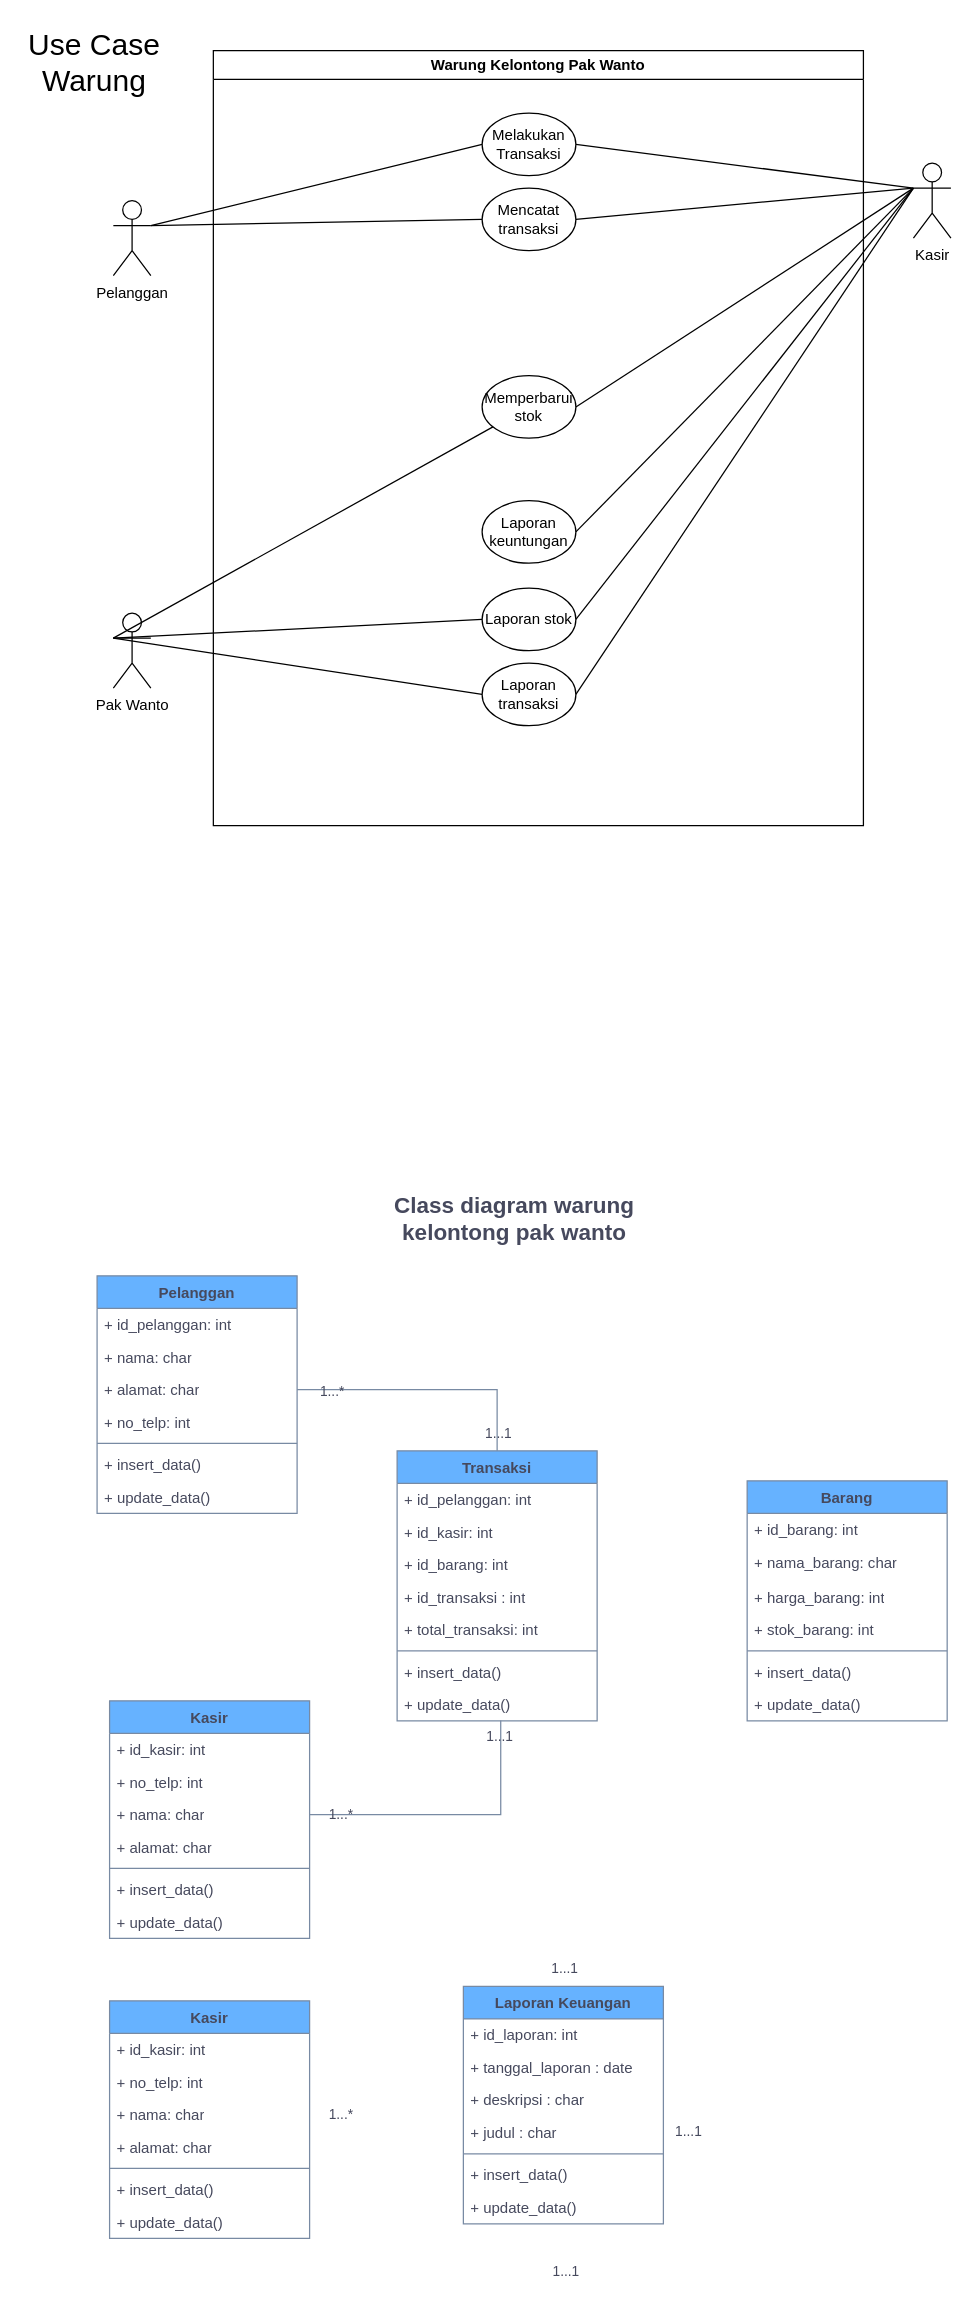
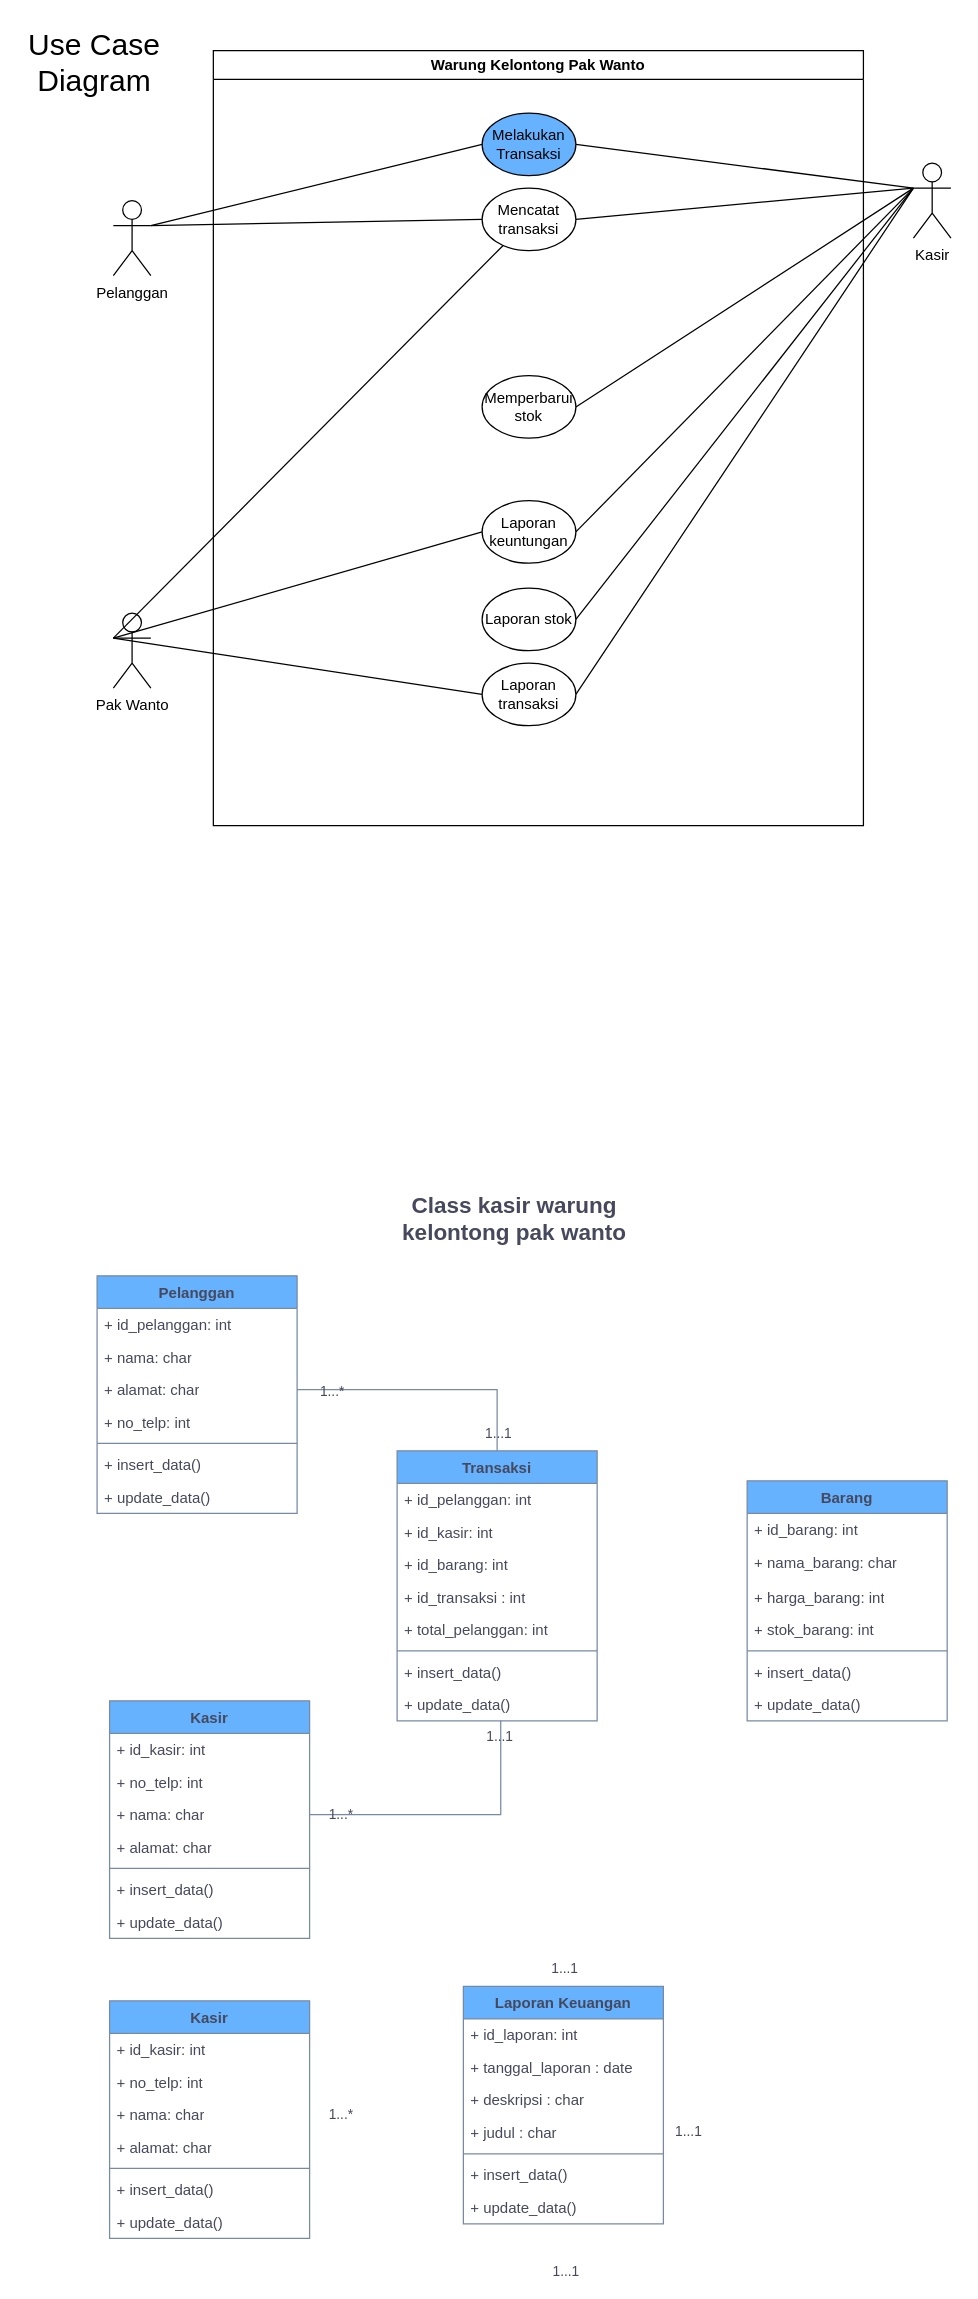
- <mxCell id="12" value="&lt;font style=&quot;font-size: 24px;&quot;&gt;Use Case Warung&lt;/font&gt;" style="text;html=1;align=center;verticalAlign=middle;whiteSpace=wrap;rounded=0;" vertex="1" parent="1"><mxGeometry x="20" y="20" width="110" height="60" as="geometry" /></mxCell>
+ <mxCell id="12" value="&lt;font style=&quot;font-size: 24px;&quot;&gt;Use Case Diagram&lt;/font&gt;" style="text;html=1;align=center;verticalAlign=middle;whiteSpace=wrap;rounded=0;" vertex="1" parent="1"><mxGeometry x="20" y="20" width="110" height="60" as="geometry" /></mxCell>
- <mxCell id="4" value="Melakukan Transaksi" style="ellipse;whiteSpace=wrap;html=1;" vertex="1" parent="3"><mxGeometry x="215" y="50" width="75" height="50" as="geometry" /></mxCell>
+ <mxCell id="4" value="Melakukan Transaksi" style="ellipse;whiteSpace=wrap;html=1;fillColor=#66b2ff;" vertex="1" parent="3"><mxGeometry x="215" y="50" width="75" height="50" as="geometry" /></mxCell>
- <mxCell id="20" value="" style="endArrow=none;html=1;rounded=0;exitX=0;exitY=0.333;exitDx=0;exitDy=0;exitPerimeter=0;" edge="1" parent="1" source="11" target="9"><mxGeometry width="50" height="50" relative="1" as="geometry"><mxPoint x="730" y="470" as="sourcePoint" /><mxPoint x="470" y="505" as="targetPoint" /></mxGeometry></mxCell>
+ <mxCell id="20" value="" style="endArrow=none;html=1;rounded=0;entryX=0;entryY=0.5;entryDx=0;entryDy=0;exitX=0;exitY=0.333;exitDx=0;exitDy=0;exitPerimeter=0;" edge="1" parent="1" source="11" target="6"><mxGeometry width="50" height="50" relative="1" as="geometry"><mxPoint x="730" y="470" as="sourcePoint" /><mxPoint x="470" y="505" as="targetPoint" /></mxGeometry></mxCell>
- <mxCell id="19" value="" style="endArrow=none;html=1;rounded=0;entryX=0;entryY=0.5;entryDx=0;entryDy=0;exitX=0;exitY=0.333;exitDx=0;exitDy=0;exitPerimeter=0;" edge="1" parent="1" source="11" target="7"><mxGeometry width="50" height="50" relative="1" as="geometry"><mxPoint x="720" y="460" as="sourcePoint" /><mxPoint x="470" y="435" as="targetPoint" /></mxGeometry></mxCell>
+ <mxCell id="19" value="" style="endArrow=none;html=1;rounded=0;exitX=0;exitY=0.333;exitDx=0;exitDy=0;exitPerimeter=0;" edge="1" parent="1" source="11" target="8"><mxGeometry width="50" height="50" relative="1" as="geometry"><mxPoint x="720" y="460" as="sourcePoint" /><mxPoint x="470" y="435" as="targetPoint" /></mxGeometry></mxCell>
- <mxCell id="63" value="Class diagram warung kelontong pak wanto" style="text;html=1;align=center;verticalAlign=middle;whiteSpace=wrap;rounded=0;fontSize=18;fontStyle=1;textShadow=0;labelBackgroundColor=none;fontColor=#46495D;" vertex="1" parent="1"><mxGeometry x="306" y="960" width="210" height="30" as="geometry" /></mxCell>
+ <mxCell id="63" value="Class kasir warung kelontong pak wanto" style="text;html=1;align=center;verticalAlign=middle;whiteSpace=wrap;rounded=0;fontSize=18;fontStyle=1;textShadow=0;labelBackgroundColor=none;fontColor=#46495D;" vertex="1" parent="1"><mxGeometry x="306" y="960" width="210" height="30" as="geometry" /></mxCell>
- <mxCell id="29" value="+ total_transaksi: int" style="text;strokeColor=none;fillColor=none;align=left;verticalAlign=top;spacingLeft=4;spacingRight=4;overflow=hidden;rotatable=0;points=[[0,0.5],[1,0.5]];portConstraint=eastwest;whiteSpace=wrap;html=1;textShadow=0;labelBackgroundColor=none;fontColor=#46495D;" vertex="1" parent="24"><mxGeometry y="130" width="160" height="26" as="geometry" /></mxCell>
+ <mxCell id="29" value="+ total_pelanggan: int" style="text;strokeColor=none;fillColor=none;align=left;verticalAlign=top;spacingLeft=4;spacingRight=4;overflow=hidden;rotatable=0;points=[[0,0.5],[1,0.5]];portConstraint=eastwest;whiteSpace=wrap;html=1;textShadow=0;labelBackgroundColor=none;fontColor=#46495D;" vertex="1" parent="24"><mxGeometry y="130" width="160" height="26" as="geometry" /></mxCell>
